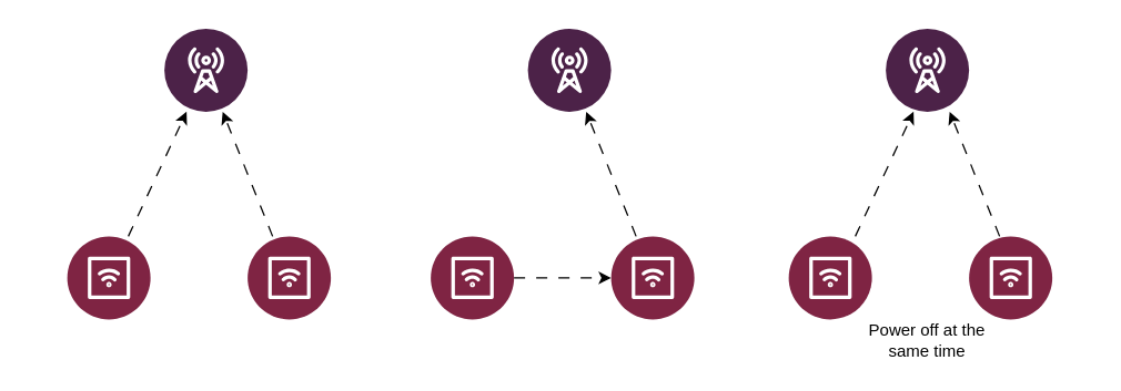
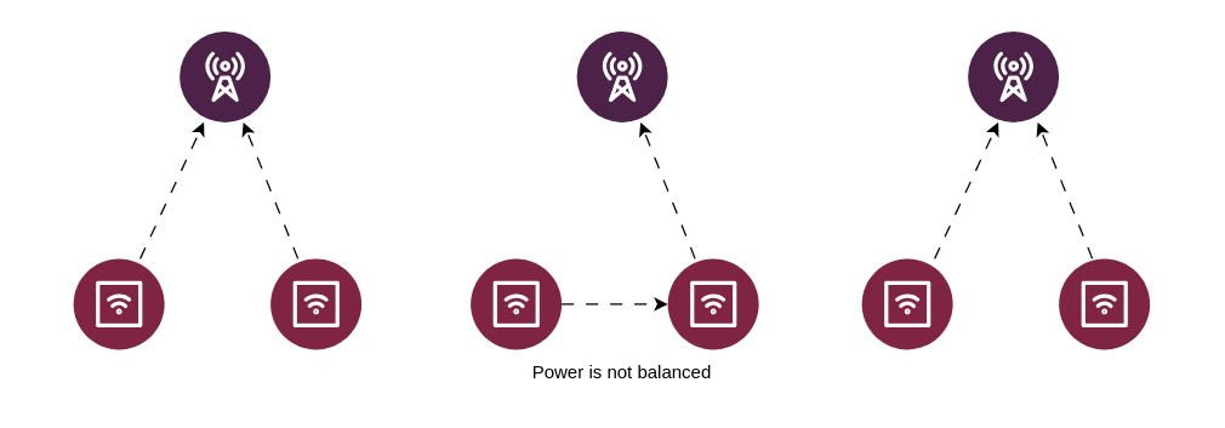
+ <mxCell id="14" value="Power is not balanced" style="text;html=1;align=center;verticalAlign=middle;whiteSpace=wrap;rounded=0;" vertex="1" parent="1"><mxGeometry x="345" y="230" width="130" height="30" as="geometry" /></mxCell>
- <mxCell id="19" value="Power off at the same time" style="text;html=1;align=center;verticalAlign=middle;whiteSpace=wrap;rounded=0;" vertex="1" parent="1"><mxGeometry x="618" y="230" width="100" height="30" as="geometry" /></mxCell>
